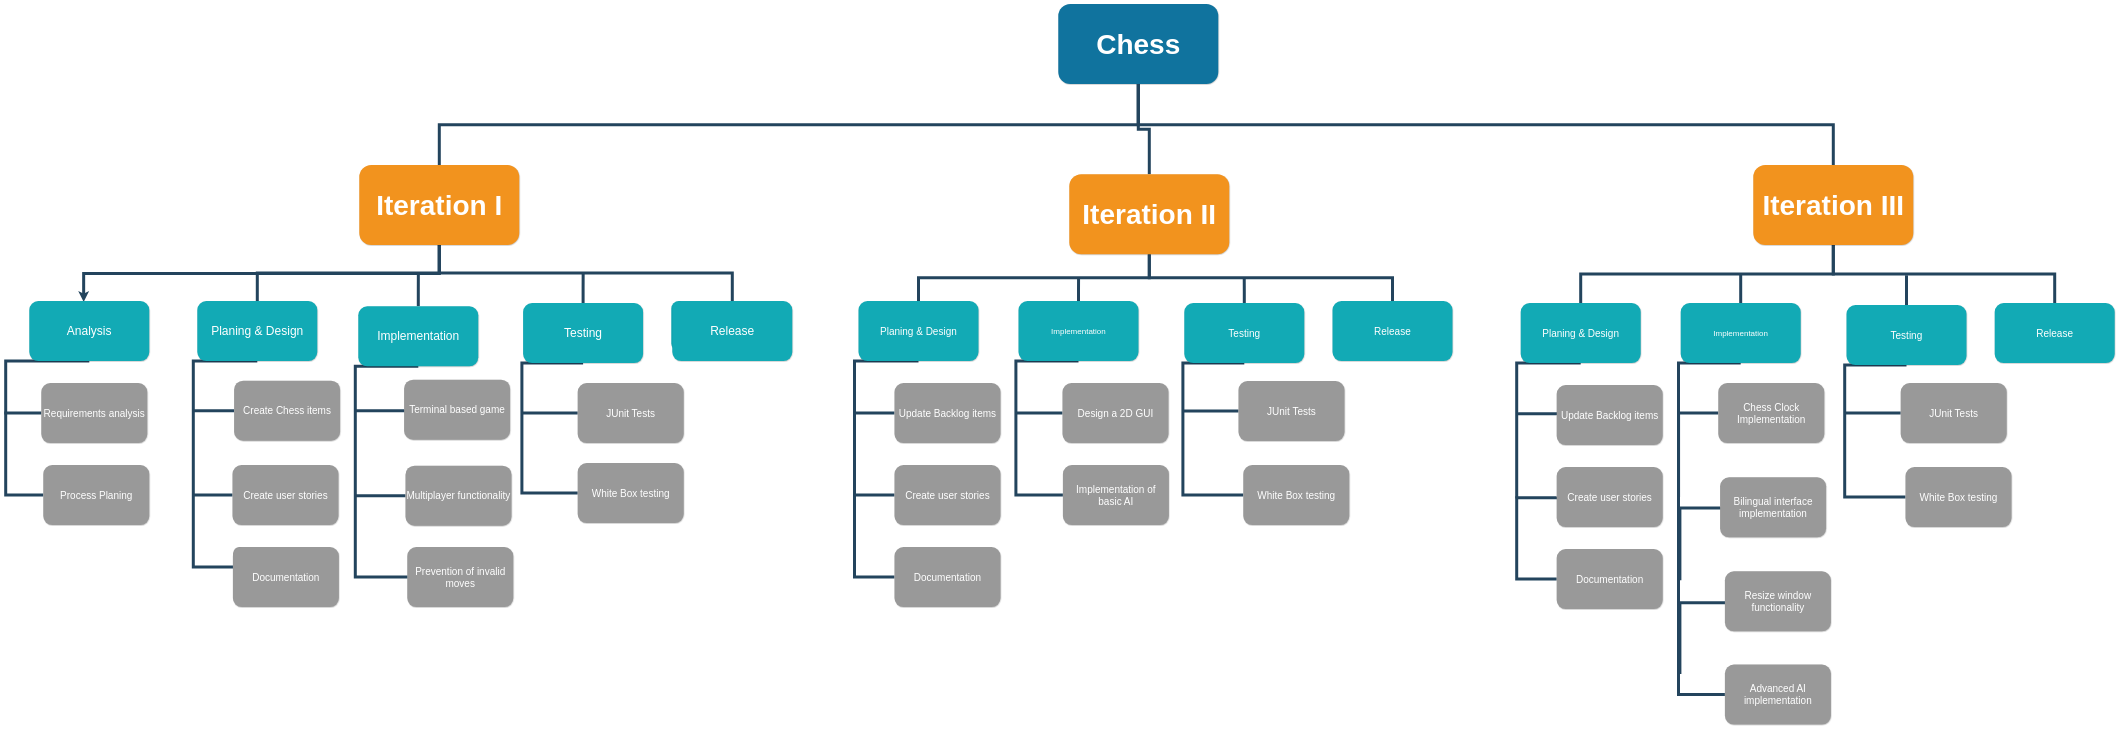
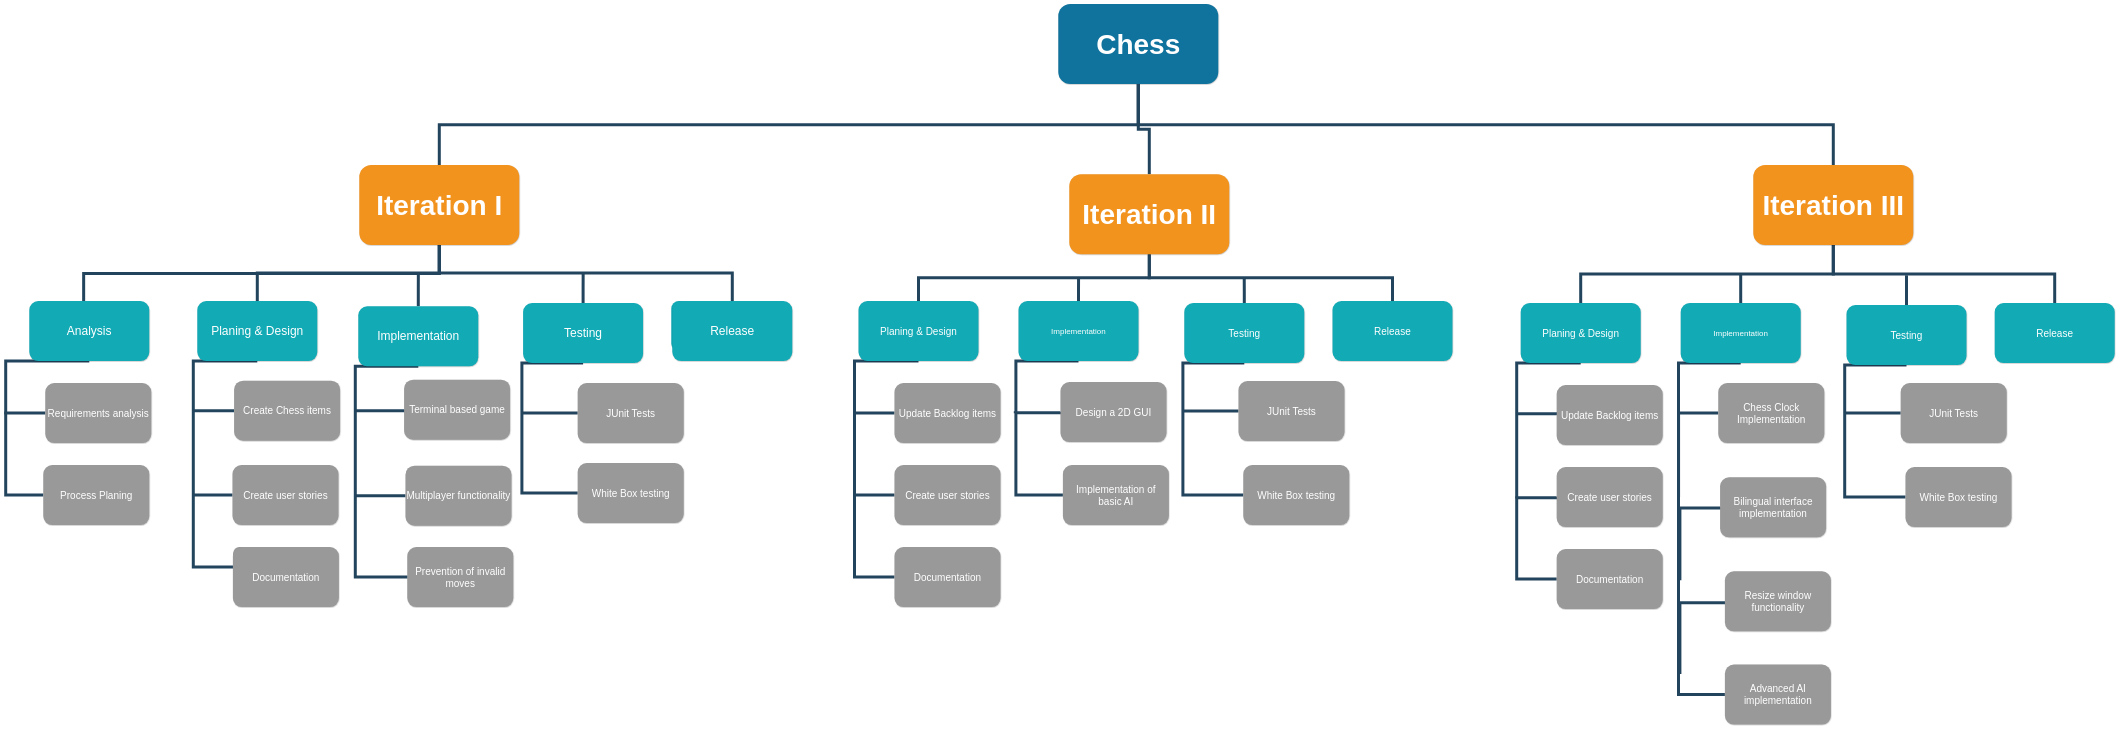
- <mxCell id="5" style="edgeStyle=elbowEdgeStyle;rounded=0;orthogonalLoop=1;jettySize=auto;elbow=vertical;html=1;exitX=0.5;exitY=1;exitDx=0;exitDy=0;entryX=0.453;entryY=0.013;entryDx=0;entryDy=0;entryPerimeter=0;shadow=0;endArrow=classic;endFill=0;strokeColor=#23445D;strokeWidth=15;fontSize=50;" parent="1" source="8" target="16" edge="1"><mxGeometry relative="1" as="geometry" /></mxCell>
+ <mxCell id="5" style="edgeStyle=elbowEdgeStyle;rounded=0;orthogonalLoop=1;jettySize=auto;elbow=vertical;html=1;exitX=0.5;exitY=1;exitDx=0;exitDy=0;entryX=0.453;entryY=0.013;entryDx=0;entryDy=0;entryPerimeter=0;shadow=0;endArrow=none;endFill=0;strokeColor=#23445D;strokeWidth=15;fontSize=50;" parent="1" source="8" target="16" edge="1"><mxGeometry relative="1" as="geometry" /></mxCell>
- <mxCell id="20" value="Requirements analysis" style="whiteSpace=wrap;rounded=1;fillColor=#999999;strokeColor=none;shadow=1;fontColor=#FFFFFF;fontStyle=0;fontSize=50;" parent="1" vertex="1"><mxGeometry x="206" y="1915" width="530" height="300" as="geometry" /></mxCell>
+ <mxCell id="20" value="Requirements analysis" style="whiteSpace=wrap;rounded=1;fillColor=#999999;strokeColor=none;shadow=1;fontColor=#FFFFFF;fontStyle=0;fontSize=50;" parent="1" vertex="1"><mxGeometry x="226" y="1915" width="530" height="300" as="geometry" /></mxCell>
- <mxCell id="52" value="Design a 2D GUI" style="whiteSpace=wrap;rounded=1;fillColor=#999999;strokeColor=none;shadow=1;fontColor=#FFFFFF;fontStyle=0;fontSize=50;" parent="1" vertex="1"><mxGeometry x="5312" y="1915" width="530" height="300" as="geometry" /></mxCell>
+ <mxCell id="52" value="Design a 2D GUI" style="whiteSpace=wrap;rounded=1;fillColor=#999999;strokeColor=none;shadow=1;fontColor=#FFFFFF;fontStyle=0;fontSize=50;" parent="1" vertex="1"><mxGeometry x="5302" y="1910" width="530" height="300" as="geometry" /></mxCell>
